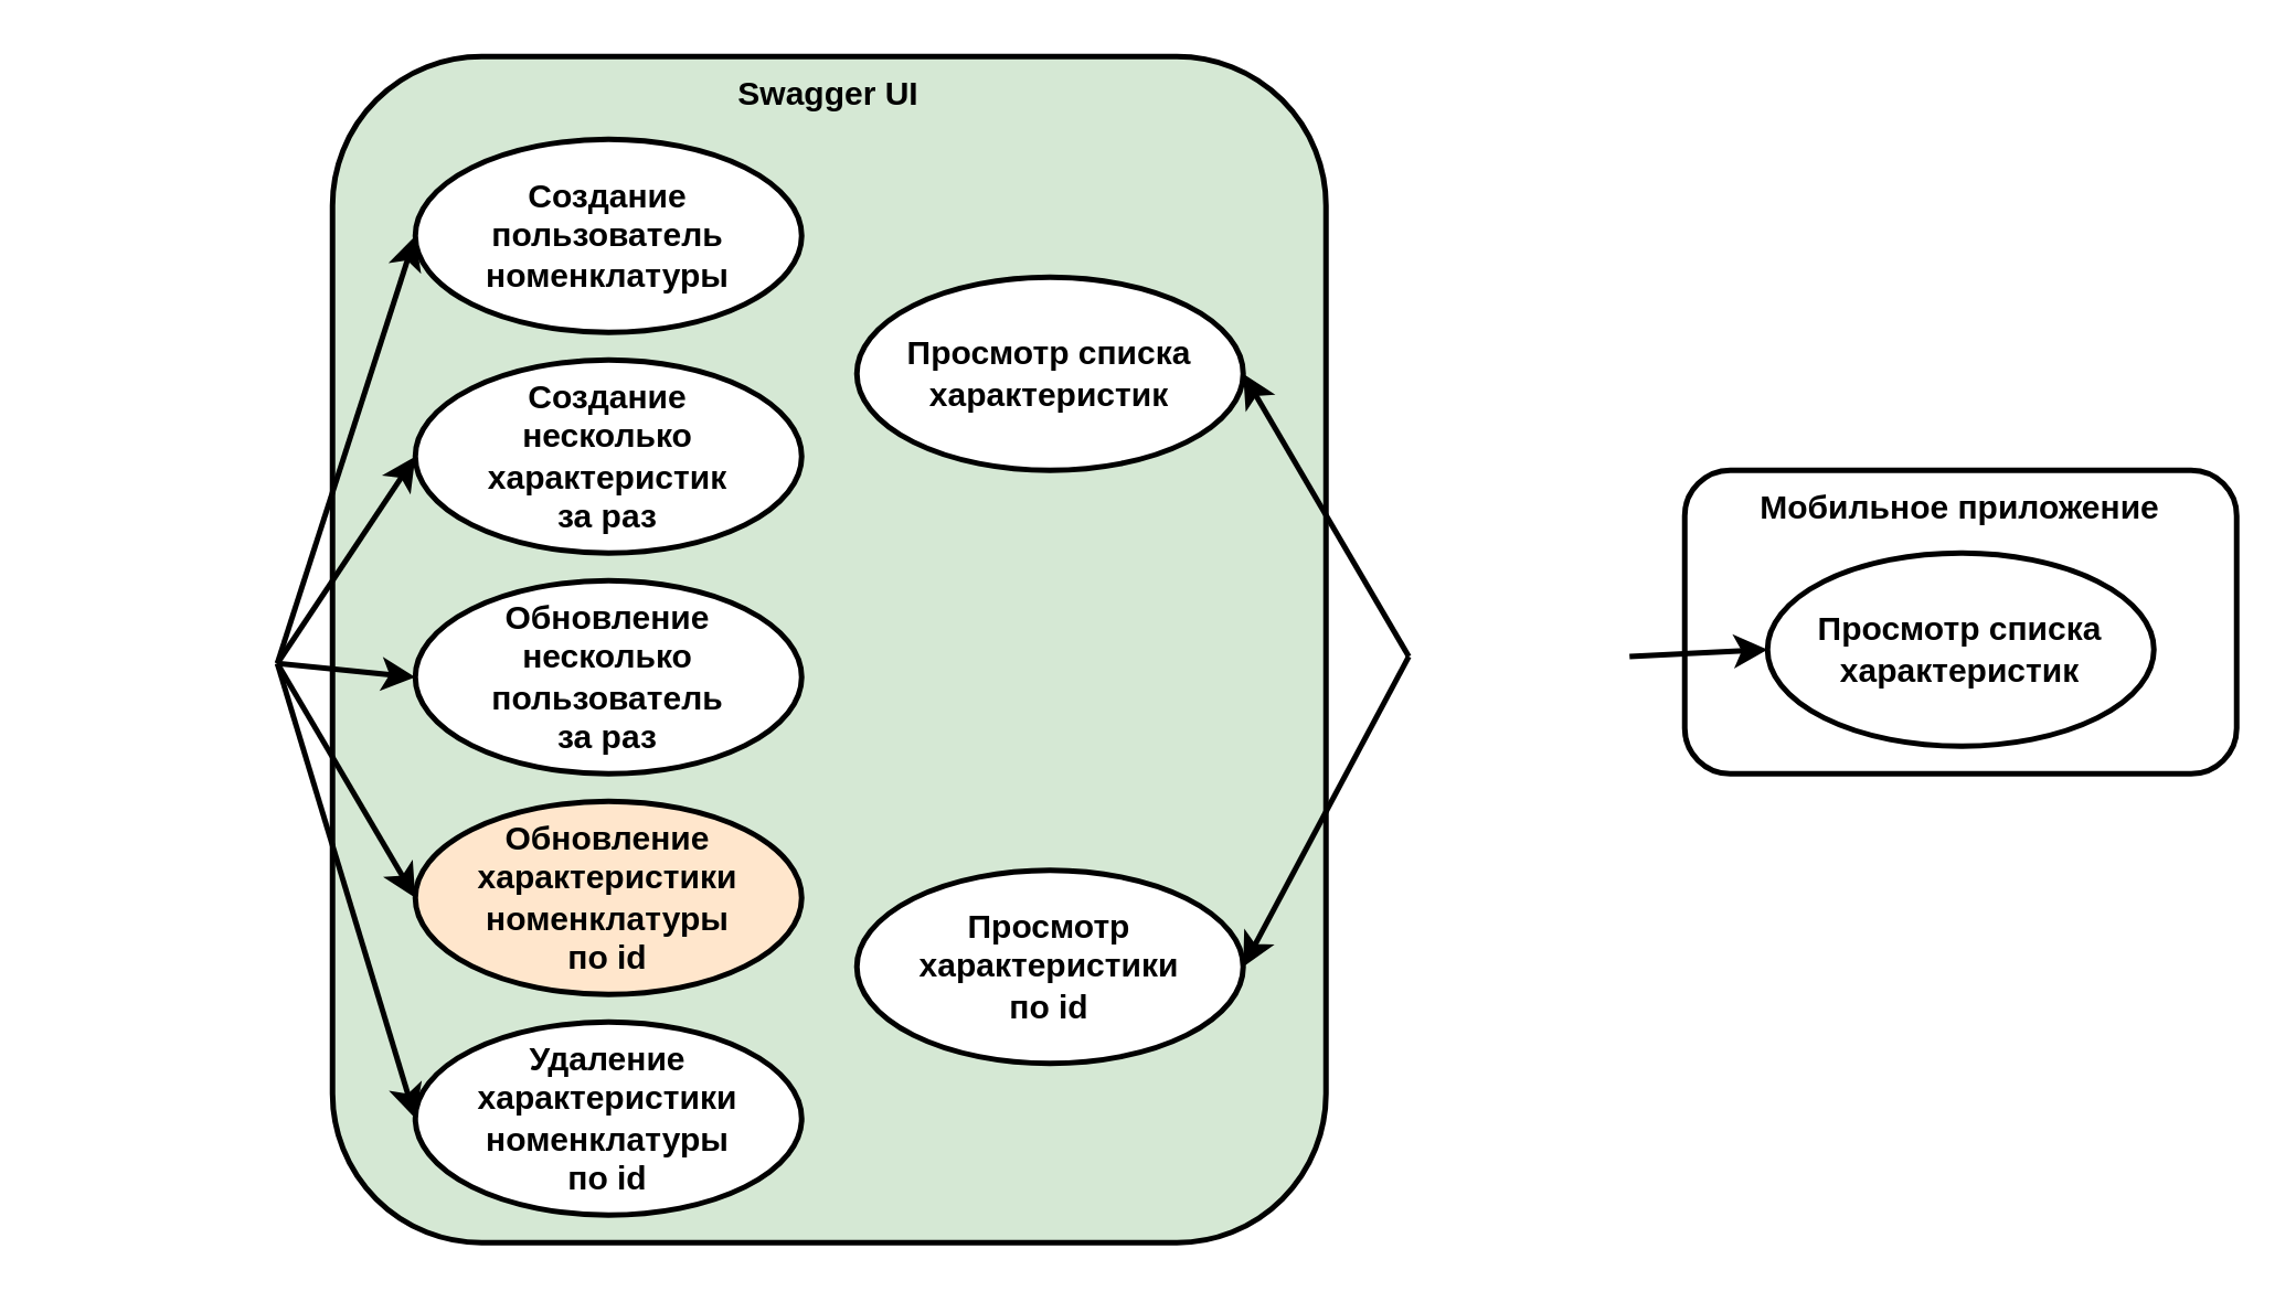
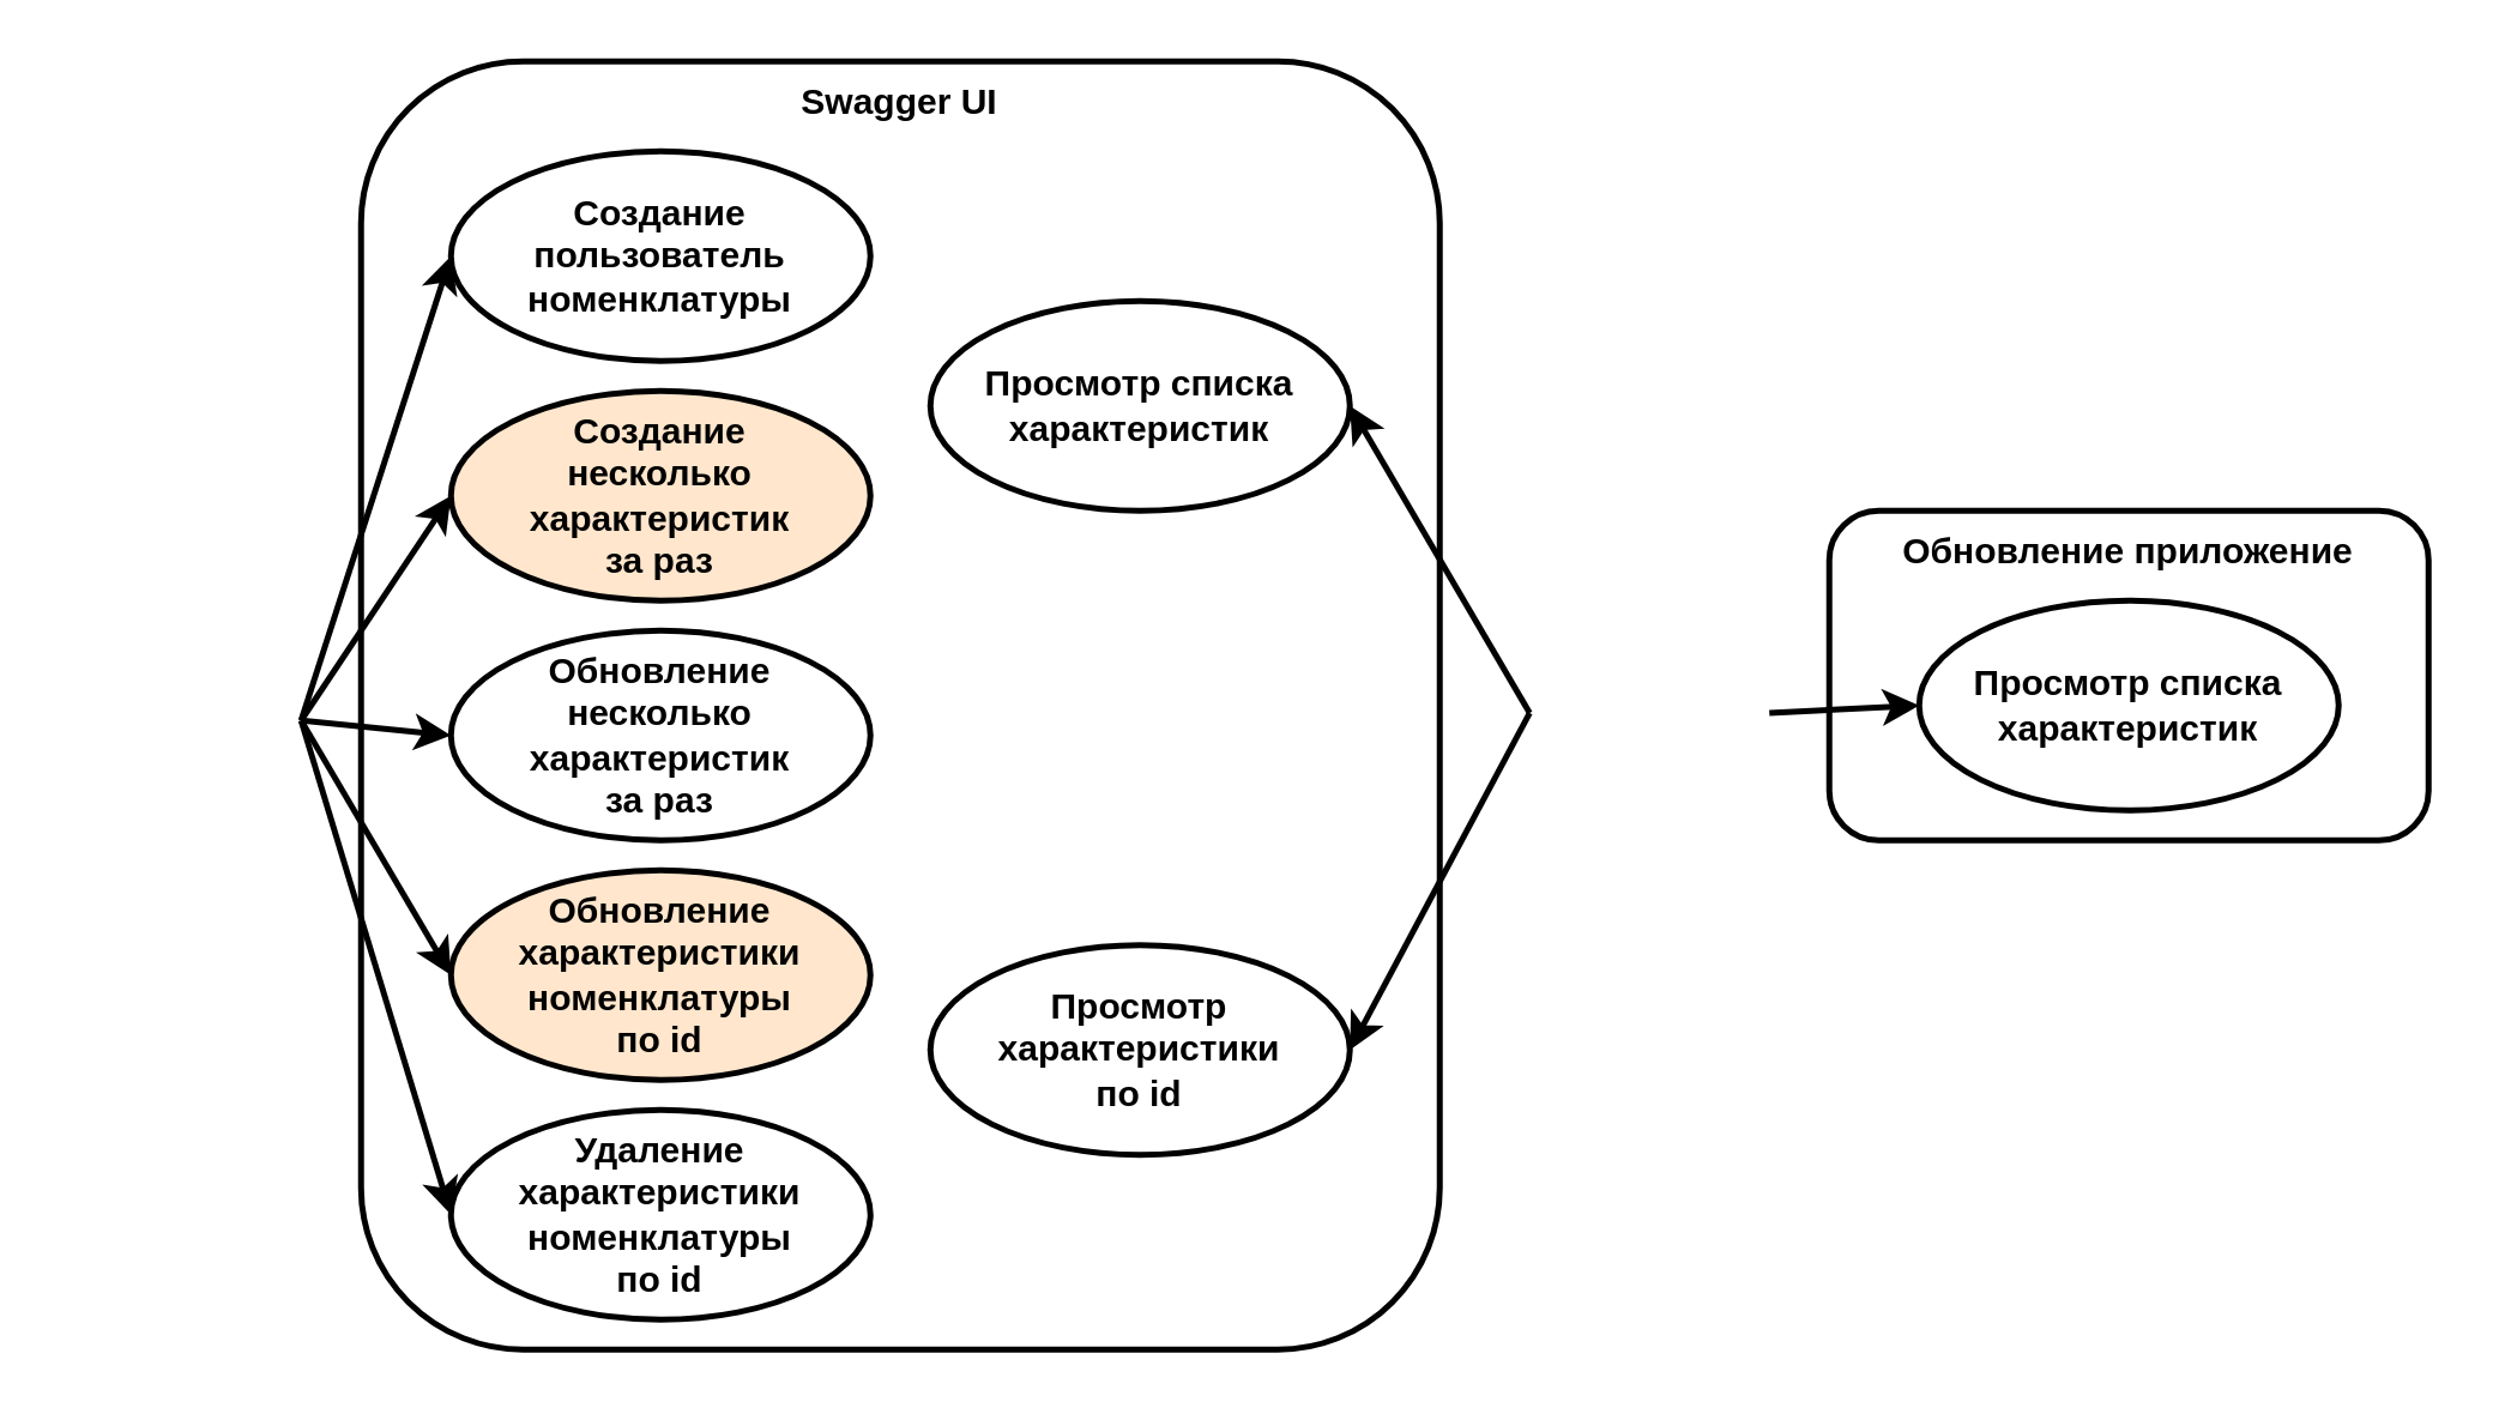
- <mxCell id="16" value="Создание&lt;br&gt;несколько характеристик&lt;br&gt;за раз" style="ellipse;whiteSpace=wrap;html=1;strokeWidth=2;fontStyle=1" parent="1" vertex="1"><mxGeometry x="150" y="130" width="140" height="70" as="geometry" /></mxCell>
+ <mxCell id="16" value="Создание&lt;br&gt;несколько характеристик&lt;br&gt;за раз" style="ellipse;whiteSpace=wrap;html=1;strokeWidth=2;fontStyle=1;fillColor=#ffe6cc;" parent="1" vertex="1"><mxGeometry x="150" y="130" width="140" height="70" as="geometry" /></mxCell>
- <mxCell id="4" value="Мобильное приложение" style="html=1;whiteSpace=wrap;rounded=1;strokeWidth=2;fontStyle=1;verticalAlign=top;" parent="1" vertex="1"><mxGeometry x="610" y="170" width="200" height="110" as="geometry" /></mxCell>
+ <mxCell id="4" value="Обновление приложение" style="html=1;whiteSpace=wrap;rounded=1;strokeWidth=2;fontStyle=1;verticalAlign=top;" parent="1" vertex="1"><mxGeometry x="610" y="170" width="200" height="110" as="geometry" /></mxCell>
- <mxCell id="3" value="Swagger UI" style="html=1;whiteSpace=wrap;rounded=1;strokeWidth=2;fontStyle=1;verticalAlign=top;fillColor=#d5e8d4;" parent="1" vertex="1"><mxGeometry x="120" y="20" width="360" height="430" as="geometry" /></mxCell>
+ <mxCell id="3" value="Swagger UI" style="html=1;whiteSpace=wrap;rounded=1;strokeWidth=2;fontStyle=1;verticalAlign=top;" parent="1" vertex="1"><mxGeometry x="120" y="20" width="360" height="430" as="geometry" /></mxCell>
- <mxCell id="17" value="Обновление&lt;br&gt;несколько пользователь&lt;br&gt;за раз" style="ellipse;whiteSpace=wrap;html=1;strokeWidth=2;fontStyle=1" parent="1" vertex="1"><mxGeometry x="150" y="210" width="140" height="70" as="geometry" /></mxCell>
+ <mxCell id="17" value="Обновление&lt;br&gt;несколько характеристик&lt;br&gt;за раз" style="ellipse;whiteSpace=wrap;html=1;strokeWidth=2;fontStyle=1" parent="1" vertex="1"><mxGeometry x="150" y="210" width="140" height="70" as="geometry" /></mxCell>
